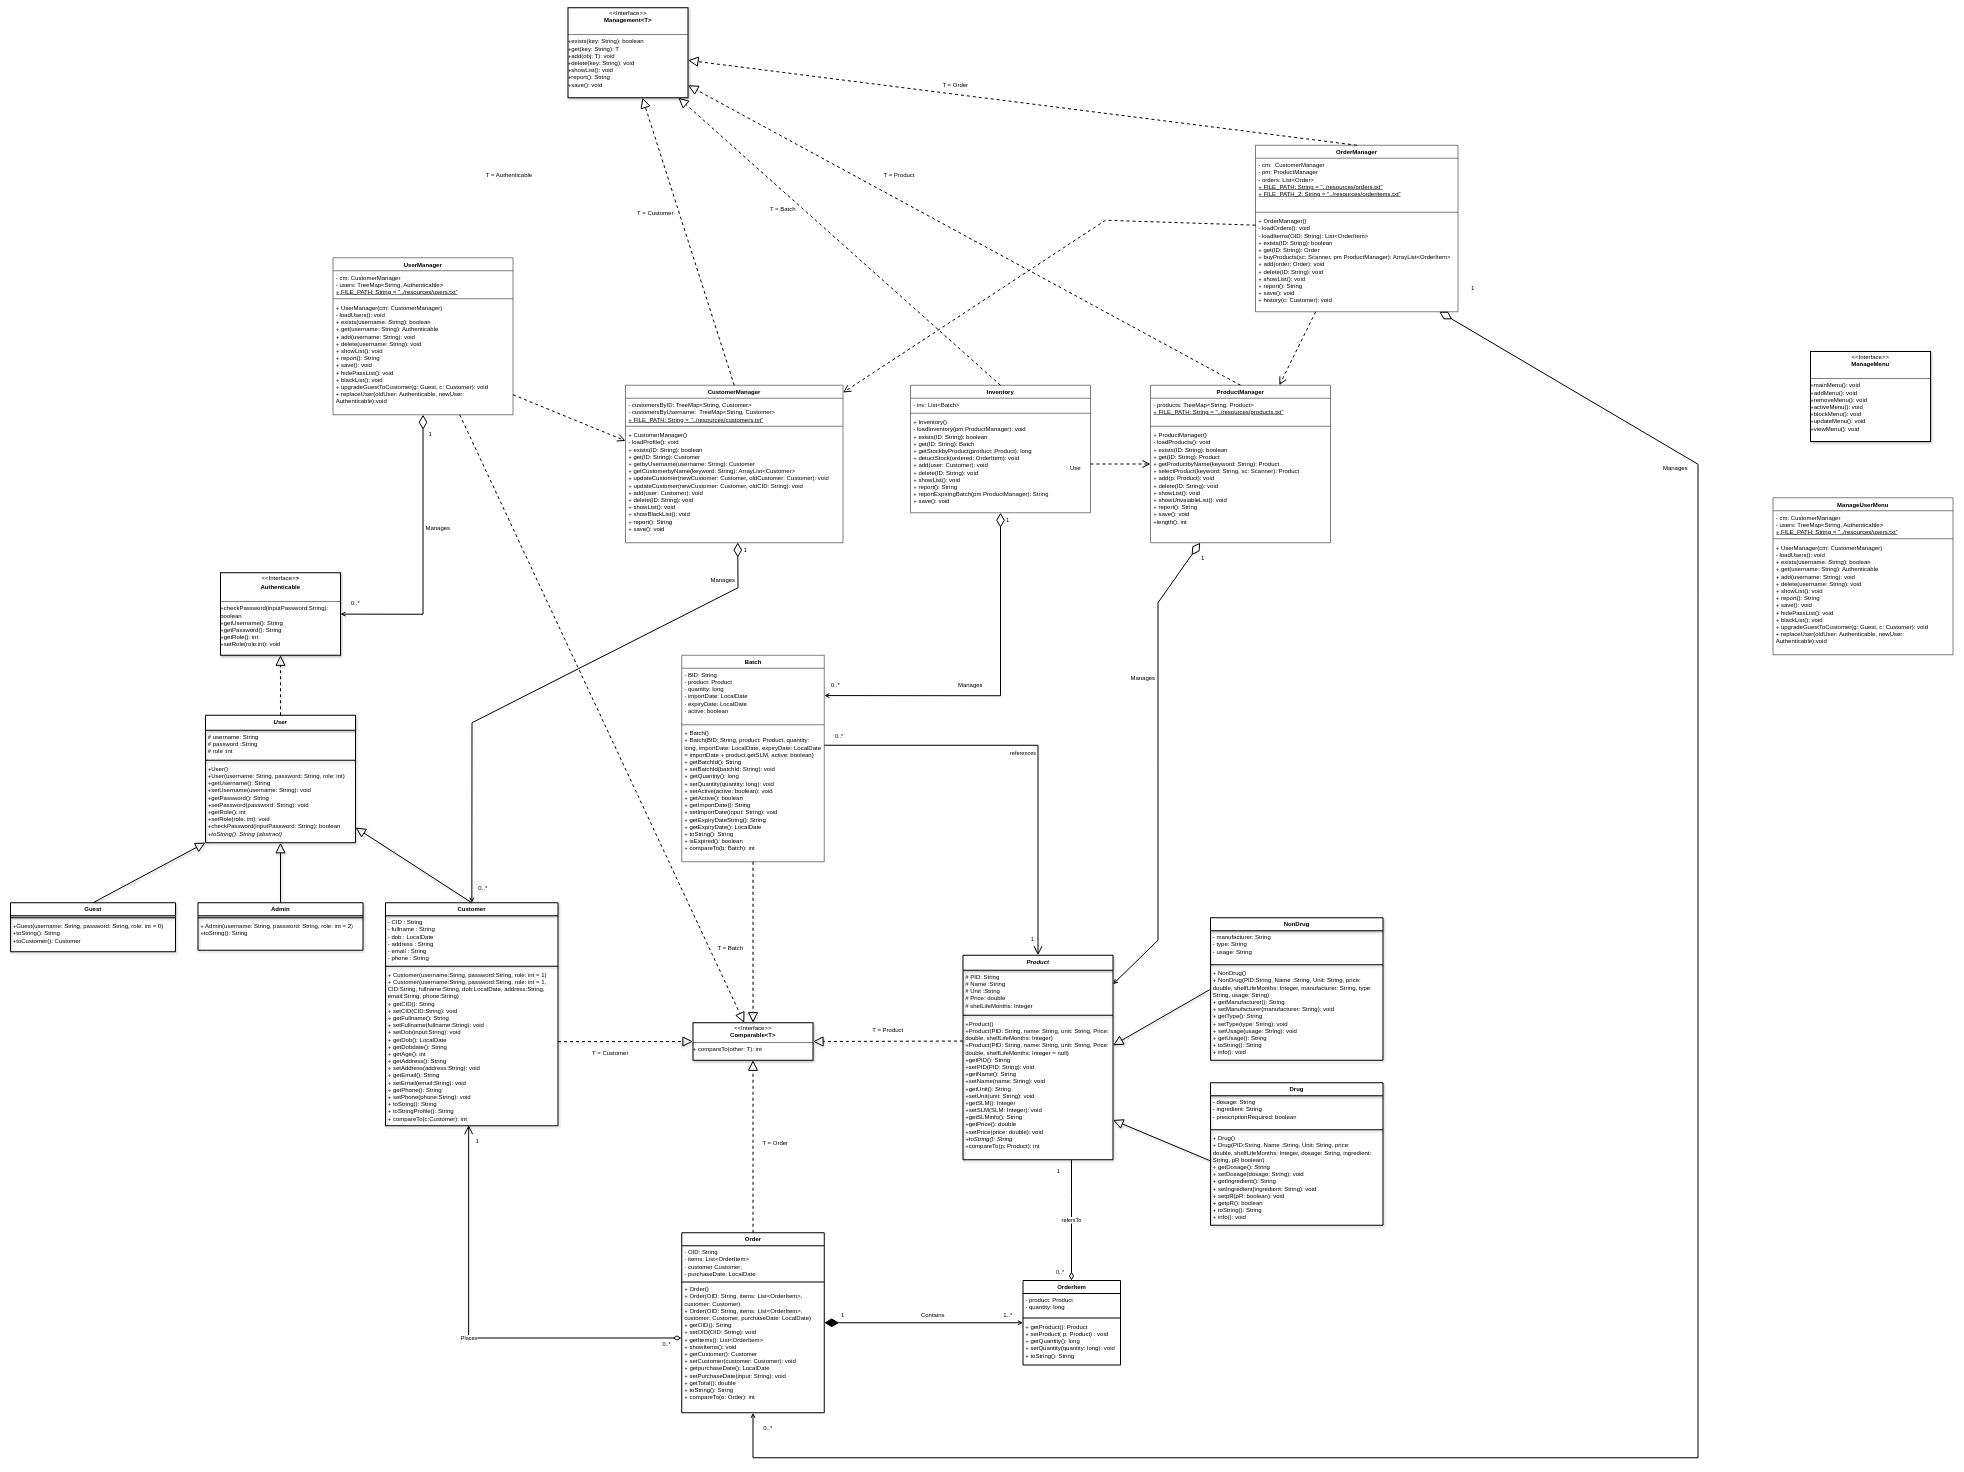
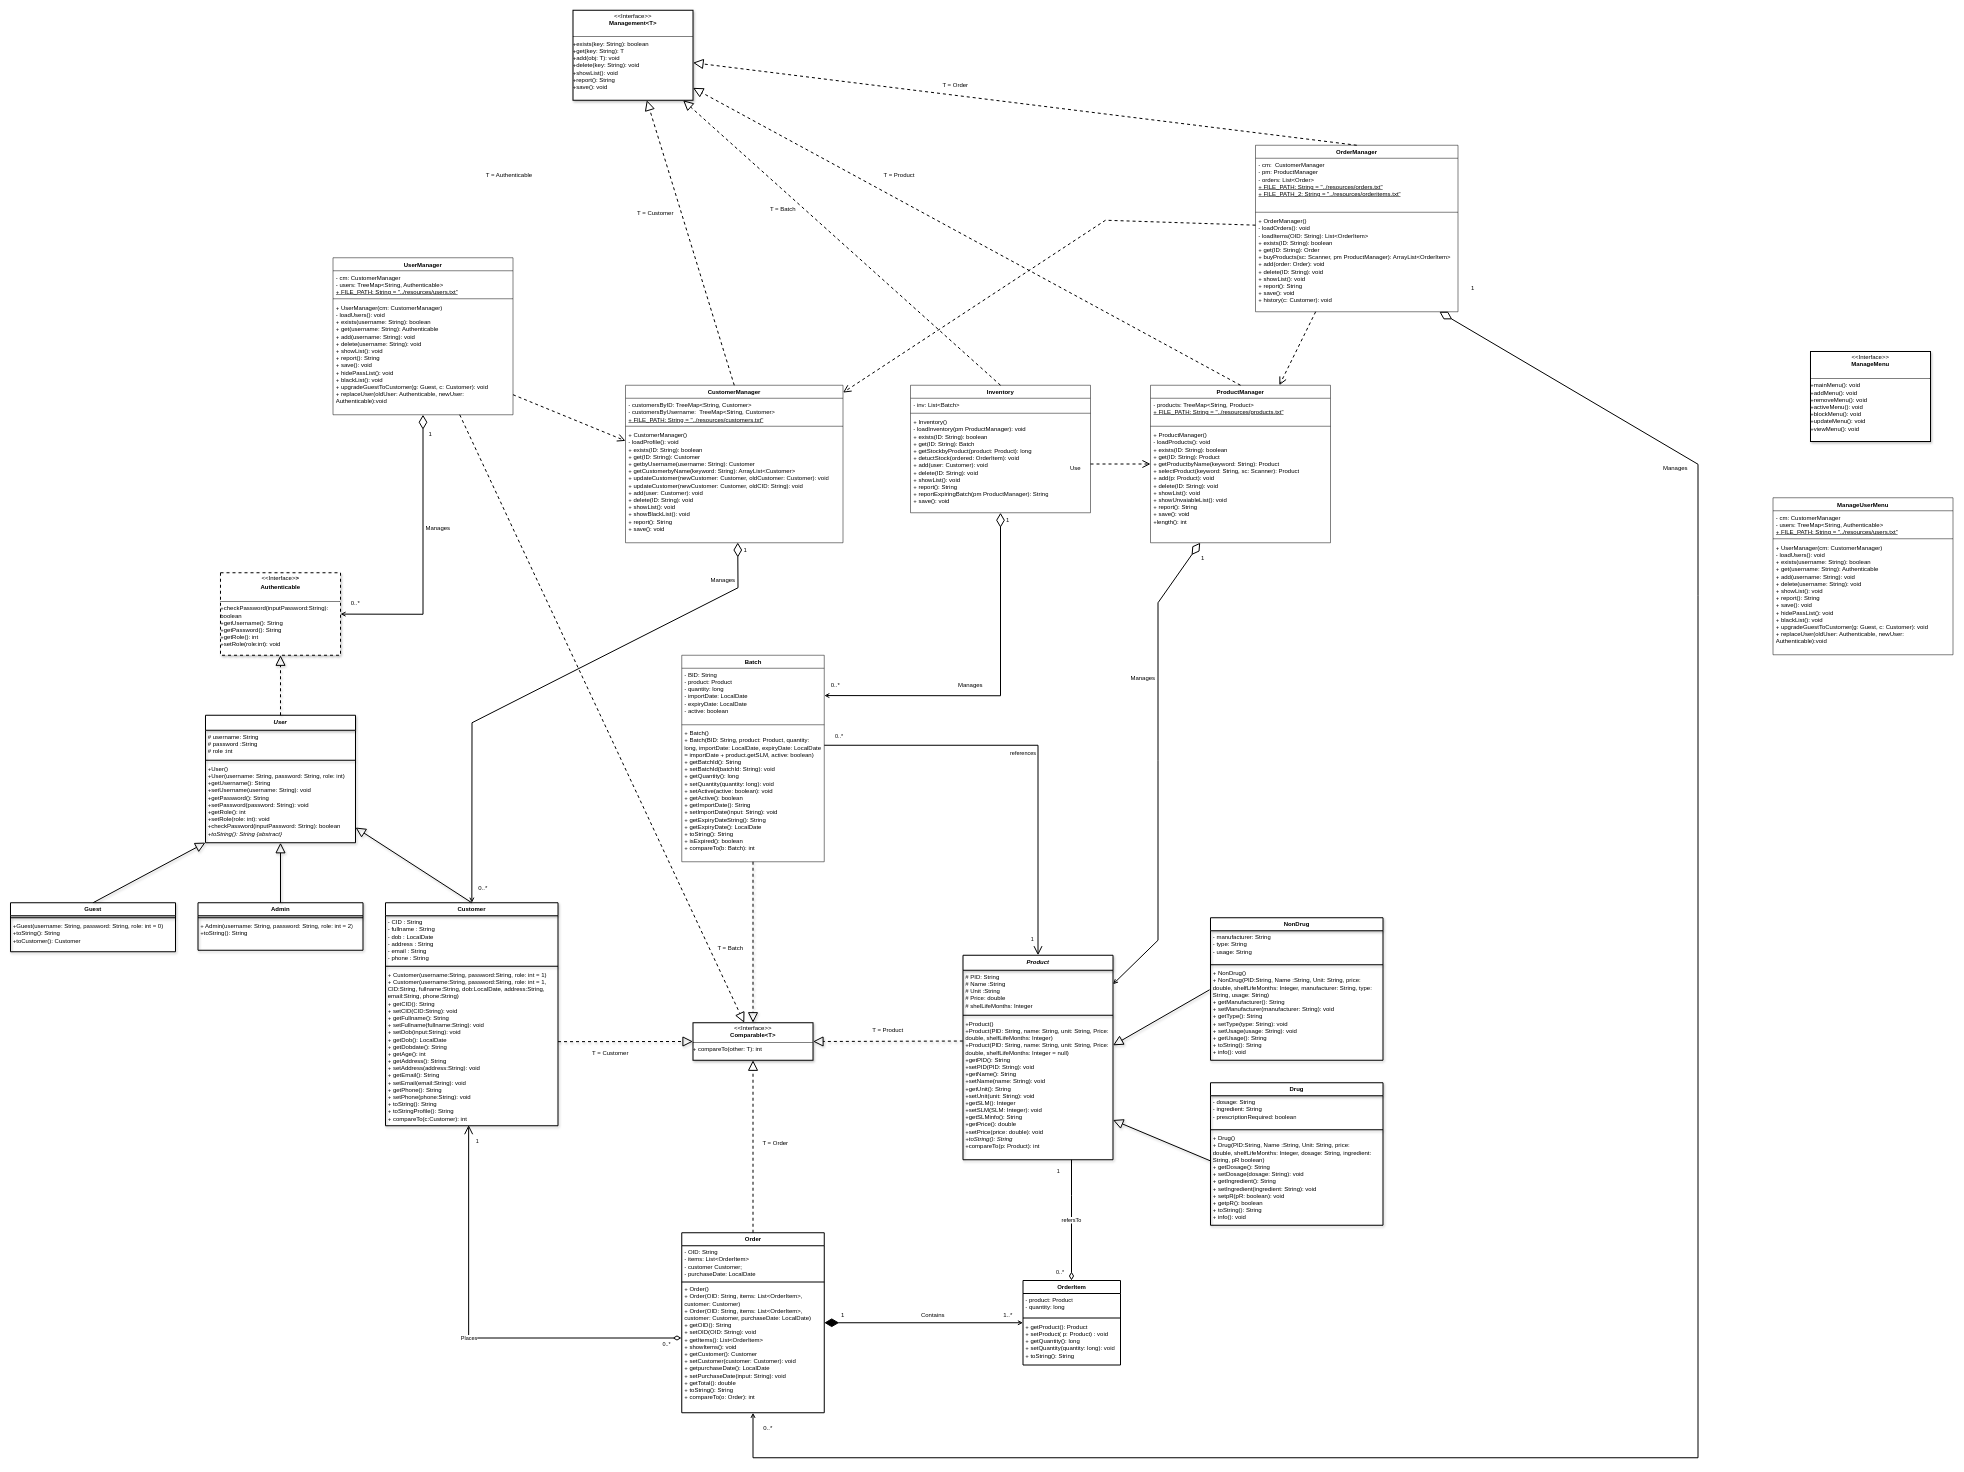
- <mxCell id="3" value="&lt;p style=&quot;margin:0px;margin-top:4px;text-align:center;&quot;&gt;&amp;lt;&amp;lt;Interface&amp;gt;&amp;gt;&lt;br&gt;&lt;b&gt;Management&amp;lt;T&amp;gt;&lt;/b&gt;&lt;/p&gt;&lt;br&gt;&lt;hr size=&quot;1&quot; style=&quot;border-style:solid;&quot;&gt;&lt;div&gt;+exists(key: String): boolean&lt;/div&gt;&lt;div&gt;+get(key: String): T&lt;/div&gt;&lt;div&gt;+add(obj: T): void&amp;nbsp; &amp;nbsp; &amp;nbsp;&amp;nbsp;&lt;/div&gt;&lt;div&gt;+delete(key: String): void&amp;nbsp; &amp;nbsp; &amp;nbsp; &amp;nbsp; &amp;nbsp; &amp;nbsp;&amp;nbsp;&lt;/div&gt;&lt;div&gt;+showList(): void&amp;nbsp; &amp;nbsp; &amp;nbsp; &amp;nbsp; &amp;nbsp; &amp;nbsp; &amp;nbsp; &amp;nbsp; &amp;nbsp; &amp;nbsp; &amp;nbsp;&amp;nbsp;&lt;/div&gt;&lt;div&gt;+report(): String&amp;nbsp; &amp;nbsp; &amp;nbsp; &amp;nbsp; &amp;nbsp; &amp;nbsp; &amp;nbsp; &amp;nbsp; &amp;nbsp; &amp;nbsp; &amp;nbsp;&amp;nbsp;&lt;/div&gt;&lt;div&gt;+save(): void&amp;nbsp;&lt;/div&gt;" style="verticalAlign=top;align=left;overflow=fill;html=1;whiteSpace=wrap;shadow=1;strokeWidth=2;spacing=1;fillOpacity=100;" parent="1" vertex="1"><mxGeometry x="1135" y="15" width="240" height="180" as="geometry" /></mxCell>
+ <mxCell id="3" value="&lt;p style=&quot;margin:0px;margin-top:4px;text-align:center;&quot;&gt;&amp;lt;&amp;lt;Interface&amp;gt;&amp;gt;&lt;br&gt;&lt;b&gt;Management&amp;lt;T&amp;gt;&lt;/b&gt;&lt;/p&gt;&lt;br&gt;&lt;hr size=&quot;1&quot; style=&quot;border-style:solid;&quot;&gt;&lt;div&gt;+exists(key: String): boolean&lt;/div&gt;&lt;div&gt;+get(key: String): T&lt;/div&gt;&lt;div&gt;+add(obj: T): void&amp;nbsp; &amp;nbsp; &amp;nbsp;&amp;nbsp;&lt;/div&gt;&lt;div&gt;+delete(key: String): void&amp;nbsp; &amp;nbsp; &amp;nbsp; &amp;nbsp; &amp;nbsp; &amp;nbsp;&amp;nbsp;&lt;/div&gt;&lt;div&gt;+showList(): void&amp;nbsp; &amp;nbsp; &amp;nbsp; &amp;nbsp; &amp;nbsp; &amp;nbsp; &amp;nbsp; &amp;nbsp; &amp;nbsp; &amp;nbsp; &amp;nbsp;&amp;nbsp;&lt;/div&gt;&lt;div&gt;+report(): String&amp;nbsp; &amp;nbsp; &amp;nbsp; &amp;nbsp; &amp;nbsp; &amp;nbsp; &amp;nbsp; &amp;nbsp; &amp;nbsp; &amp;nbsp; &amp;nbsp;&amp;nbsp;&lt;/div&gt;&lt;div&gt;+save(): void&amp;nbsp;&lt;/div&gt;" style="verticalAlign=top;align=left;overflow=fill;html=1;whiteSpace=wrap;shadow=1;strokeWidth=2;spacing=1;fillOpacity=100;" parent="1" vertex="1"><mxGeometry x="1145" y="20" width="240" height="180" as="geometry" /></mxCell>
- <mxCell id="2" value="&lt;p style=&quot;margin:0px;margin-top:4px;text-align:center;&quot;&gt;&amp;lt;&amp;lt;Interface&amp;gt;&lt;b&gt;&amp;gt;&lt;/b&gt;&lt;/p&gt;&lt;p style=&quot;margin:0px;margin-top:4px;text-align:center;&quot;&gt;&lt;b&gt;Authenticable&lt;/b&gt;&lt;/p&gt;&lt;br&gt;&lt;hr size=&quot;1&quot; style=&quot;border-style:solid;&quot;&gt;+checkPassword(inputPassword:String): boolean&lt;div&gt;+getUsername(): String&amp;nbsp; &amp;nbsp; &amp;nbsp; &amp;nbsp; &amp;nbsp; &amp;nbsp; &amp;nbsp; &amp;nbsp; &amp;nbsp;&lt;/div&gt;+getPassword(): String&amp;nbsp; &amp;nbsp; &amp;nbsp; &amp;nbsp; &amp;nbsp; &amp;nbsp; &amp;nbsp; &amp;nbsp; &amp;nbsp;&amp;nbsp;&lt;br&gt;+getRole(): int&amp;nbsp; &amp;nbsp; &amp;nbsp; &amp;nbsp; &amp;nbsp; &amp;nbsp; &amp;nbsp; &amp;nbsp; &amp;nbsp; &amp;nbsp; &amp;nbsp; &amp;nbsp; &amp;nbsp; &amp;nbsp; +setRole(role:int): void&amp;nbsp;" style="verticalAlign=top;align=left;overflow=fill;html=1;whiteSpace=wrap;shadow=1;strokeWidth=2;spacing=1;fillOpacity=100;" parent="1" vertex="1"><mxGeometry x="440" y="1145" width="240" height="165" as="geometry" /></mxCell>
+ <mxCell id="2" value="&lt;p style=&quot;margin:0px;margin-top:4px;text-align:center;&quot;&gt;&amp;lt;&amp;lt;Interface&amp;gt;&lt;b&gt;&amp;gt;&lt;/b&gt;&lt;/p&gt;&lt;p style=&quot;margin:0px;margin-top:4px;text-align:center;&quot;&gt;&lt;b&gt;Authenticable&lt;/b&gt;&lt;/p&gt;&lt;br&gt;&lt;hr size=&quot;1&quot; style=&quot;border-style:solid;&quot;&gt;+checkPassword(inputPassword:String): boolean&lt;div&gt;+getUsername(): String&amp;nbsp; &amp;nbsp; &amp;nbsp; &amp;nbsp; &amp;nbsp; &amp;nbsp; &amp;nbsp; &amp;nbsp; &amp;nbsp;&lt;/div&gt;+getPassword(): String&amp;nbsp; &amp;nbsp; &amp;nbsp; &amp;nbsp; &amp;nbsp; &amp;nbsp; &amp;nbsp; &amp;nbsp; &amp;nbsp;&amp;nbsp;&lt;br&gt;+getRole(): int&amp;nbsp; &amp;nbsp; &amp;nbsp; &amp;nbsp; &amp;nbsp; &amp;nbsp; &amp;nbsp; &amp;nbsp; &amp;nbsp; &amp;nbsp; &amp;nbsp; &amp;nbsp; &amp;nbsp; &amp;nbsp; +setRole(role:int): void&amp;nbsp;" style="verticalAlign=top;align=left;overflow=fill;html=1;whiteSpace=wrap;shadow=1;strokeWidth=2;spacing=1;fillOpacity=100;dashed=1;" parent="1" vertex="1"><mxGeometry x="440" y="1145" width="240" height="165" as="geometry" /></mxCell>
